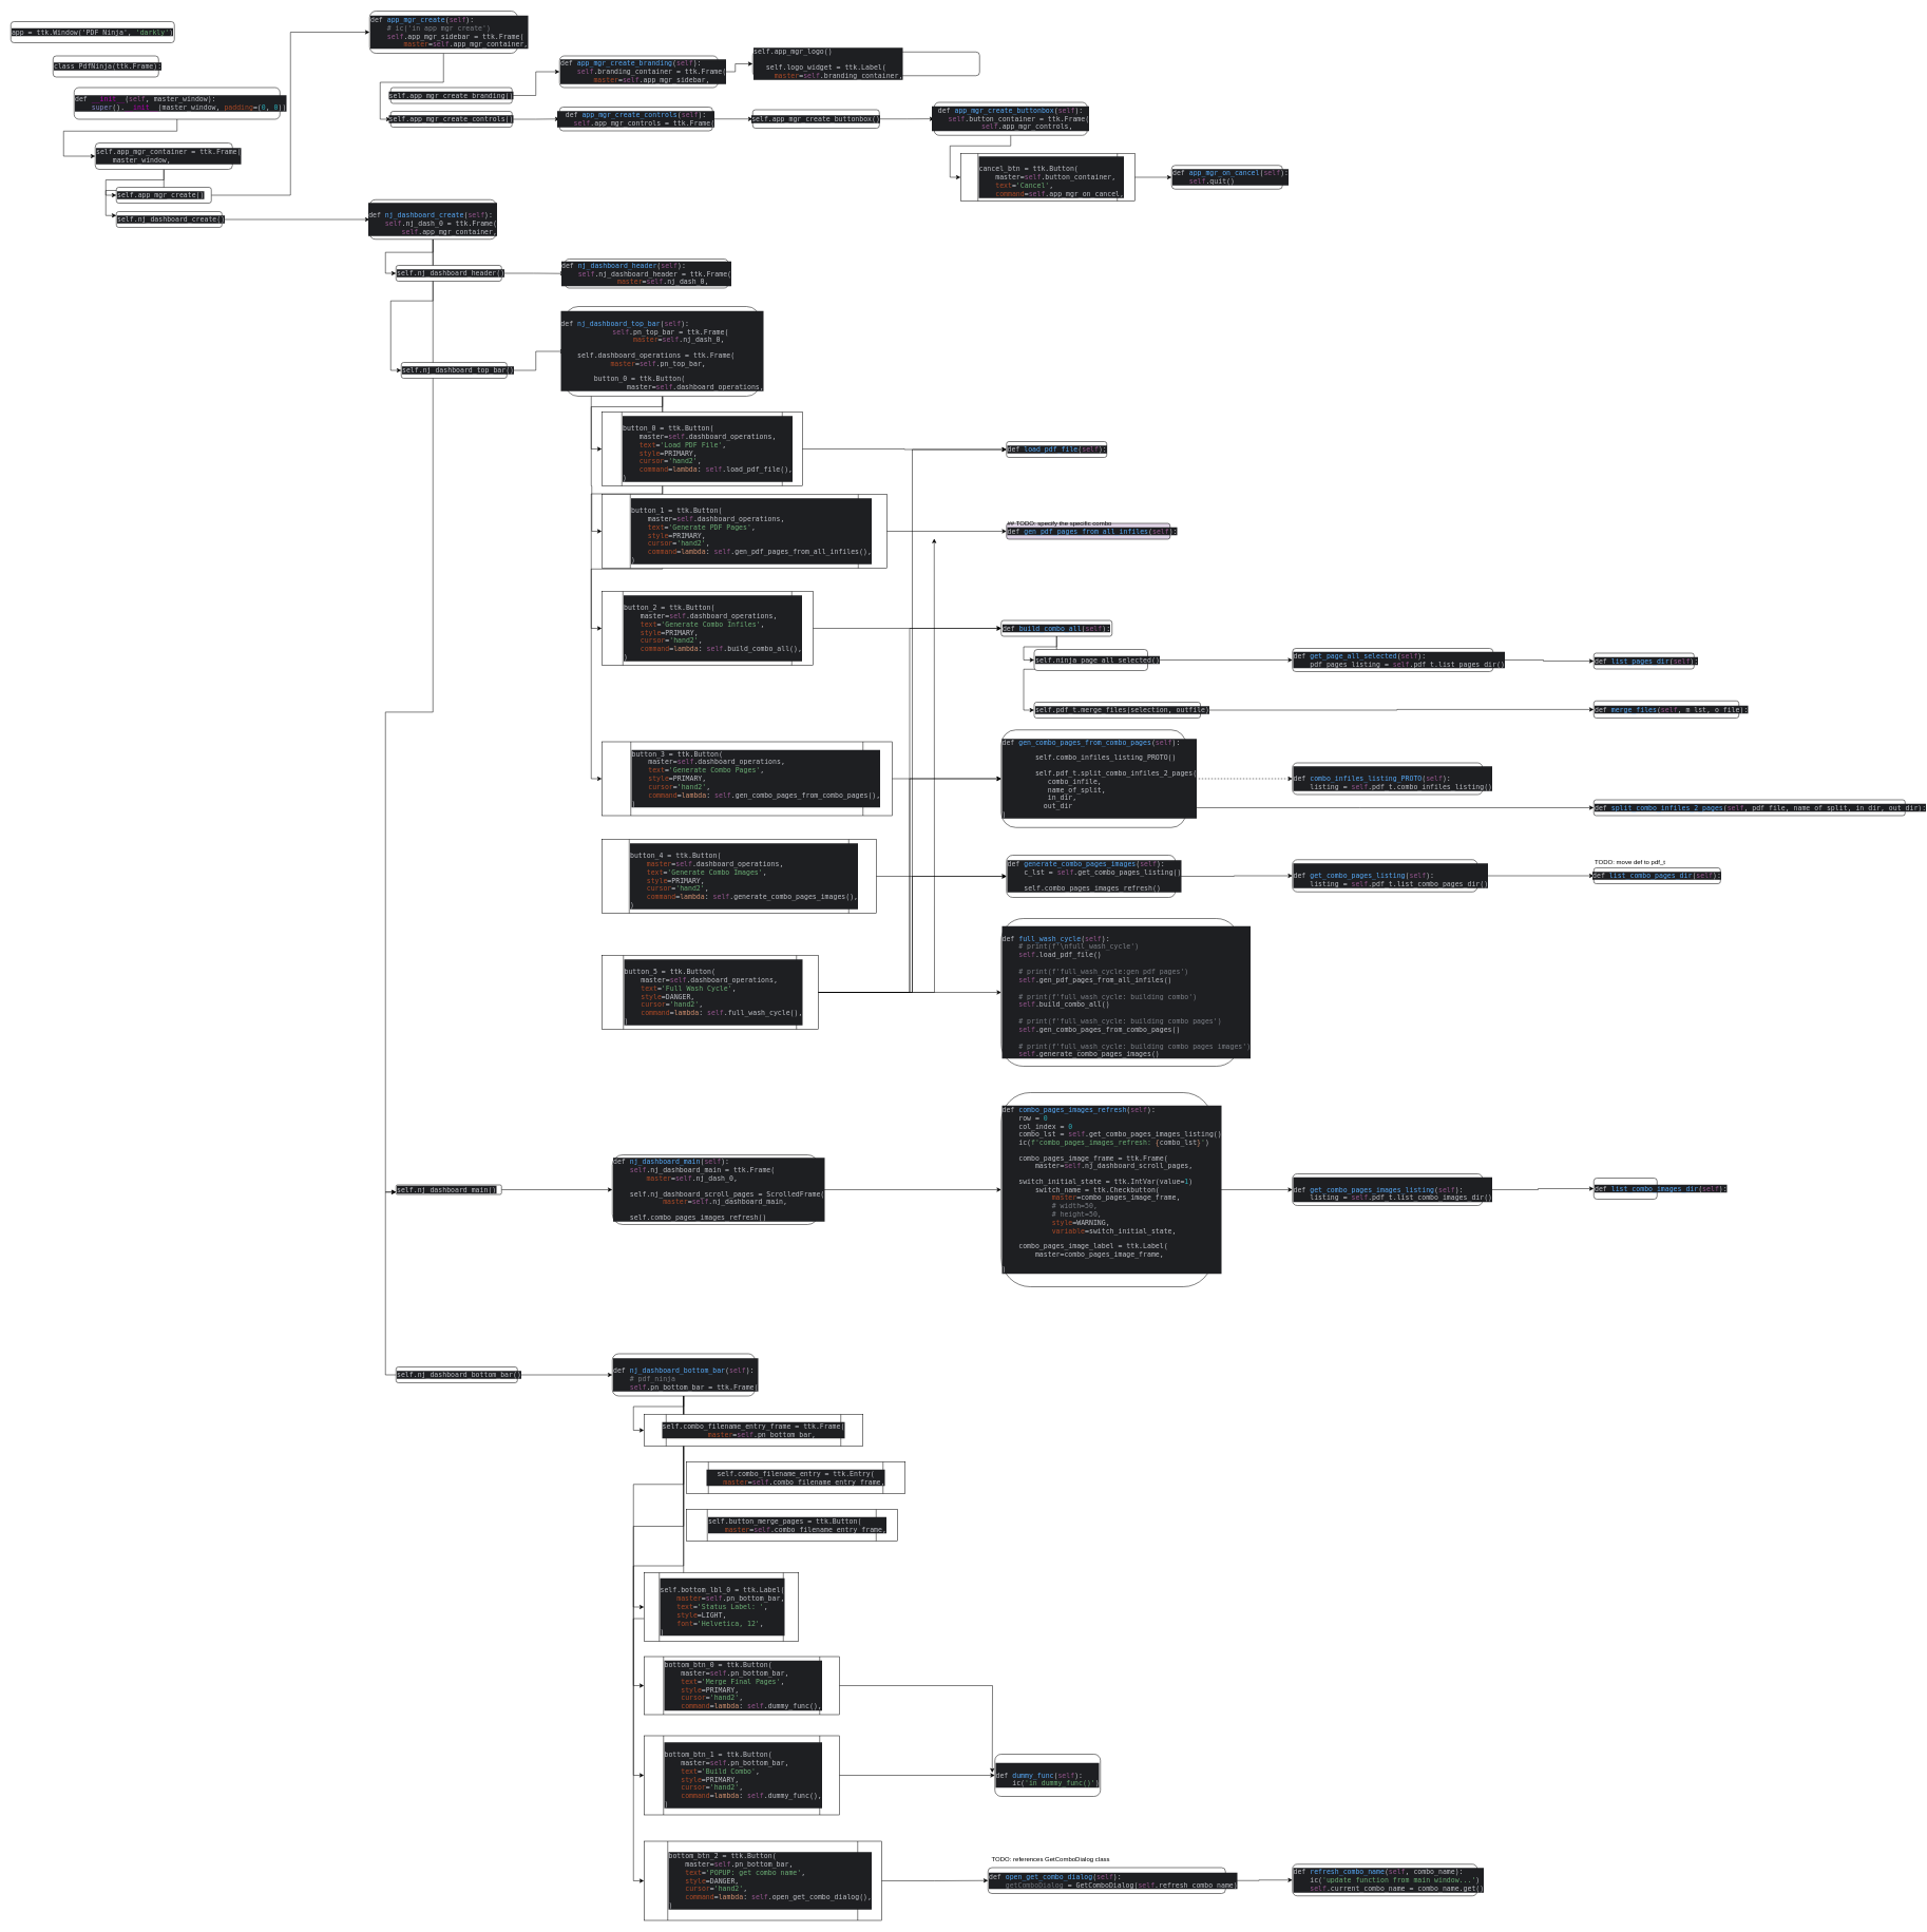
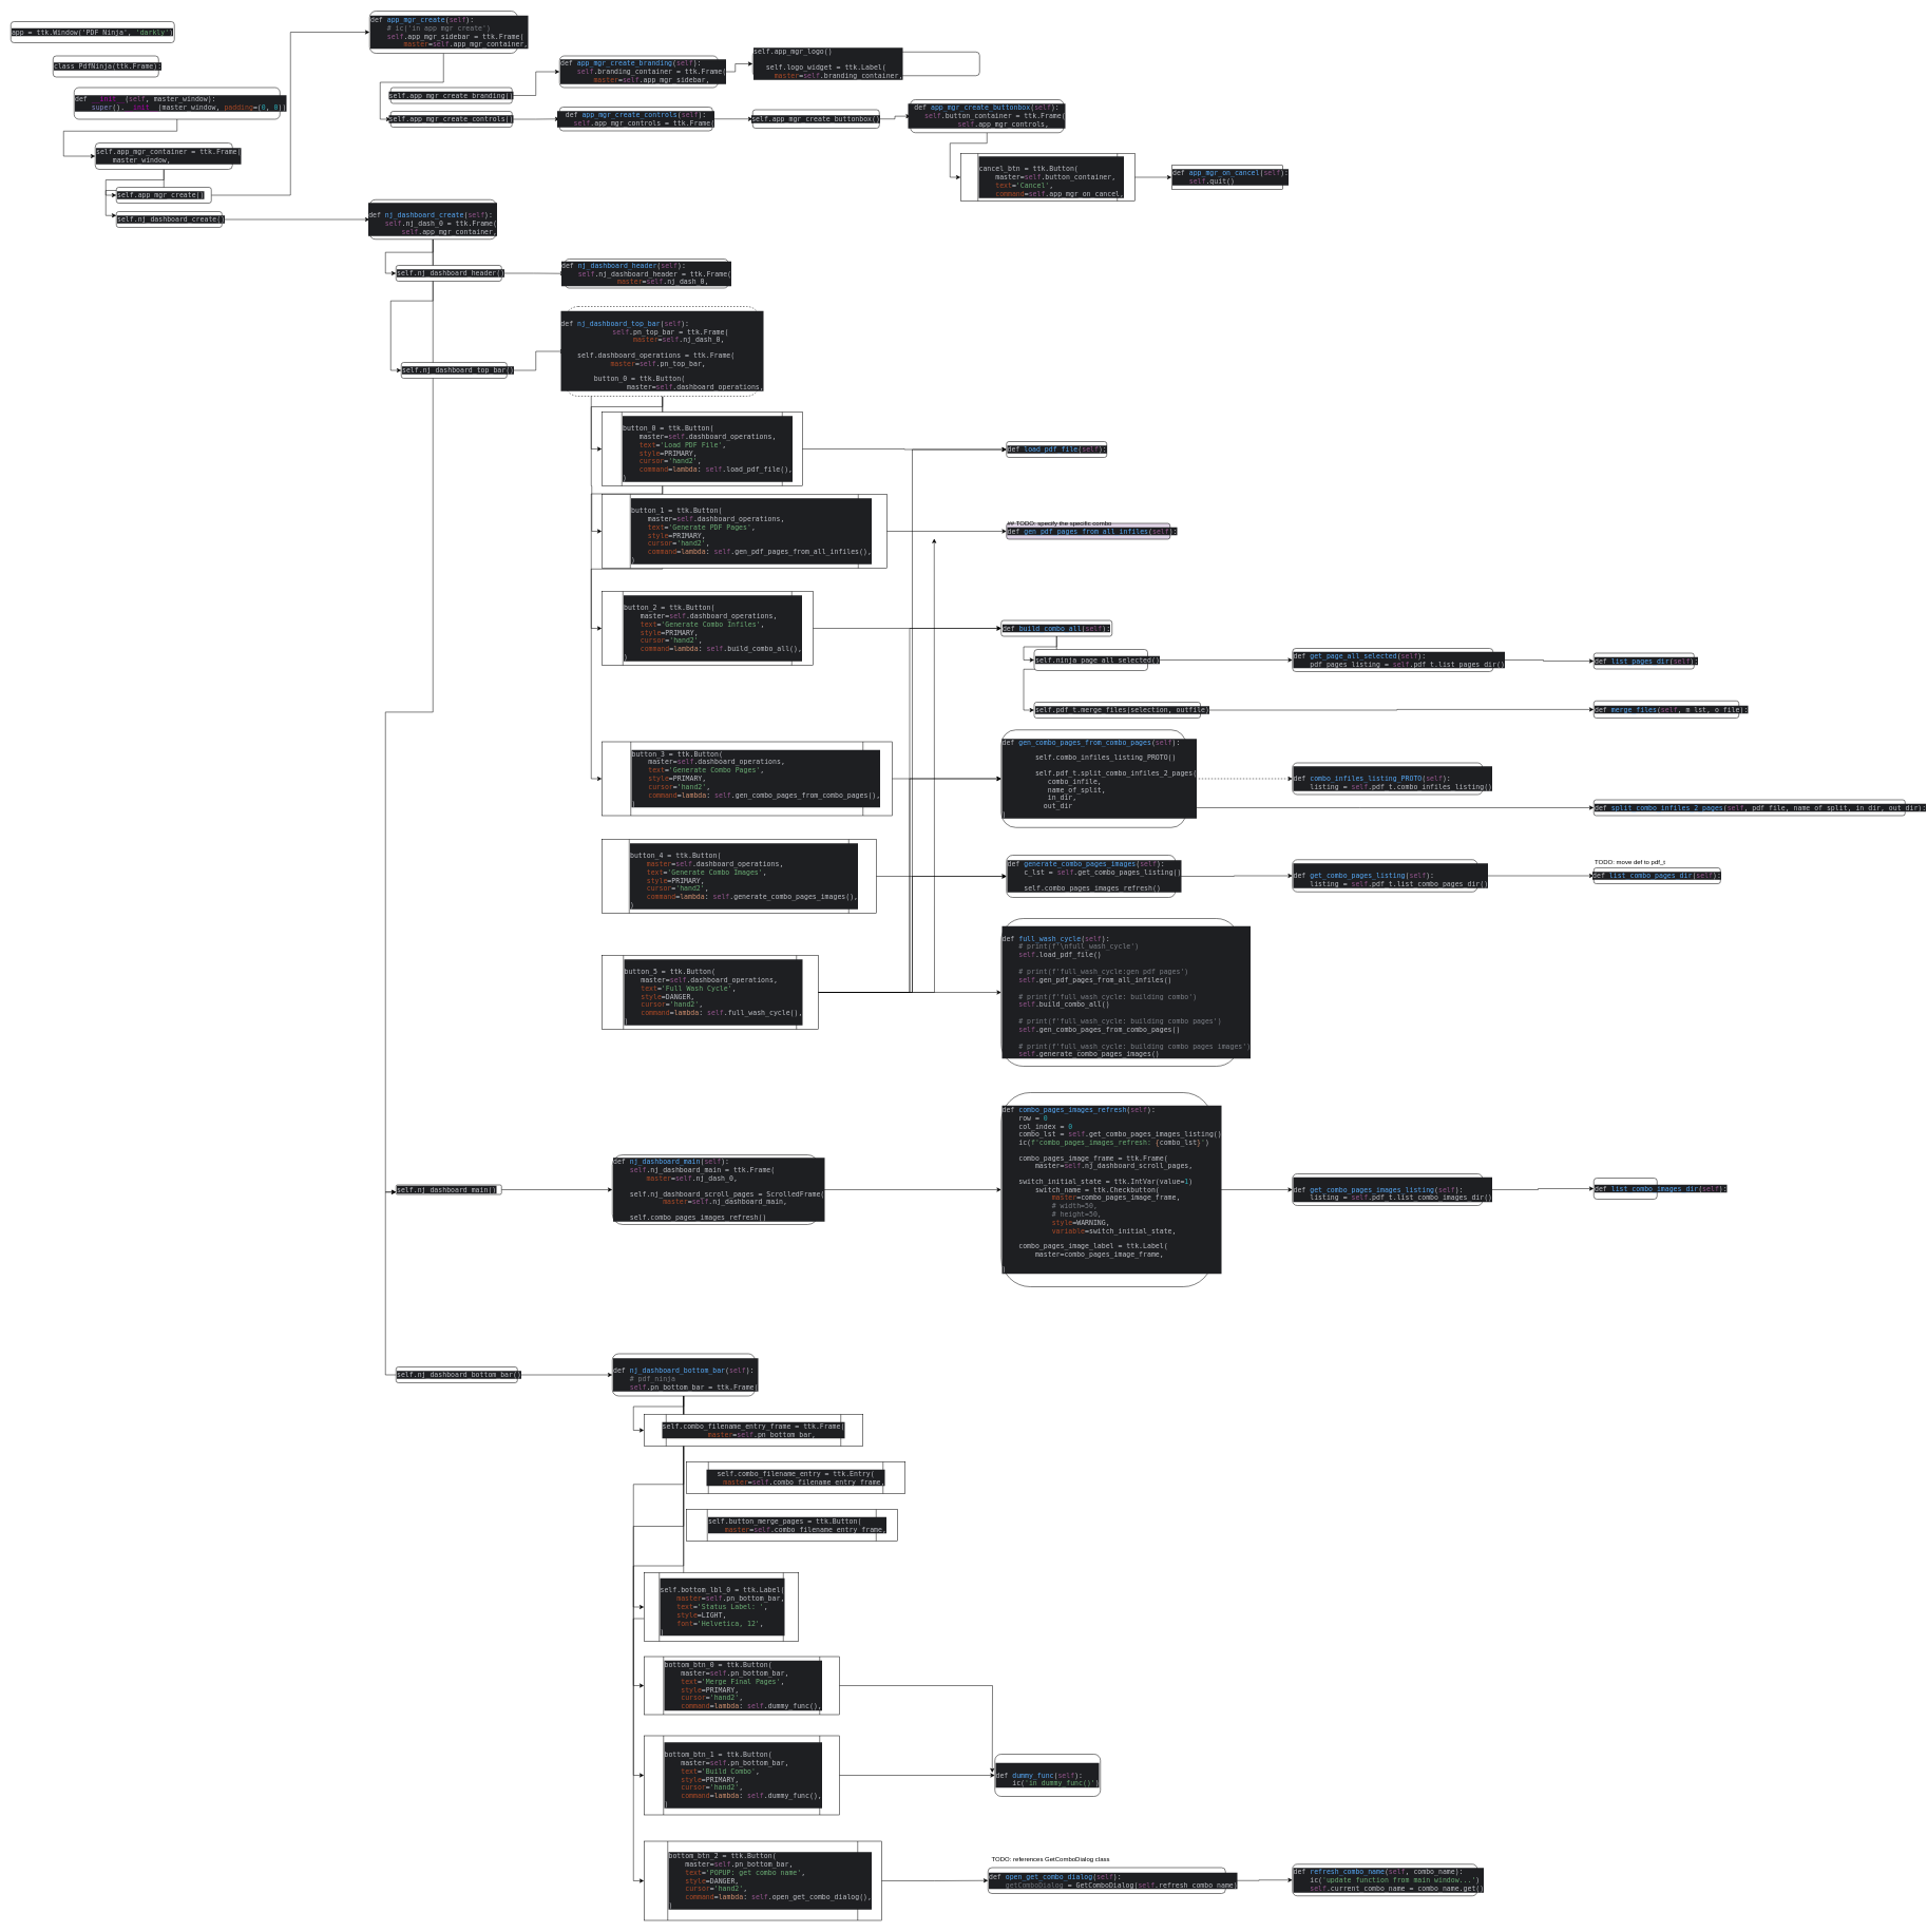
- <mxCell id="27" value="&lt;div style=&quot;background-color:#1e1f22;color:#bcbec4&quot;&gt;&lt;pre style=&quot;font-family:'JetBrains Mono',monospace;font-size:9.8pt;&quot;&gt;def &lt;span style=&quot;color:#56a8f5;&quot;&gt;app_mgr_create_buttonbox&lt;/span&gt;(&lt;span style=&quot;color:#94558d;&quot;&gt;self&lt;/span&gt;):&lt;br&gt;    &lt;span style=&quot;color:#94558d;&quot;&gt;self&lt;/span&gt;.button_container = ttk.Frame(&lt;br&gt;        &lt;span style=&quot;color:#94558d;&quot;&gt;self&lt;/span&gt;.app_mgr_controls,&lt;/pre&gt;&lt;/div&gt;" style="rounded=1;whiteSpace=wrap;html=1;" vertex="1" parent="1"><mxGeometry x="1770" y="193" width="290" height="62.5" as="geometry" /></mxCell>
+ <mxCell id="27" value="&lt;div style=&quot;background-color:#1e1f22;color:#bcbec4&quot;&gt;&lt;pre style=&quot;font-family:'JetBrains Mono',monospace;font-size:9.8pt;&quot;&gt;def &lt;span style=&quot;color:#56a8f5;&quot;&gt;app_mgr_create_buttonbox&lt;/span&gt;(&lt;span style=&quot;color:#94558d;&quot;&gt;self&lt;/span&gt;):&lt;br&gt;    &lt;span style=&quot;color:#94558d;&quot;&gt;self&lt;/span&gt;.button_container = ttk.Frame(&lt;br&gt;        &lt;span style=&quot;color:#94558d;&quot;&gt;self&lt;/span&gt;.app_mgr_controls,&lt;/pre&gt;&lt;/div&gt;" style="rounded=1;whiteSpace=wrap;html=1;" vertex="1" parent="1"><mxGeometry x="1725" y="188" width="290" height="62.5" as="geometry" /></mxCell>
- <mxCell id="53" value="&lt;div style=&quot;background-color:#1e1f22;color:#bcbec4&quot;&gt;&lt;pre style=&quot;font-family:'JetBrains Mono',monospace;font-size:9.8pt;&quot;&gt;def &lt;span style=&quot;color:#56a8f5;&quot;&gt;app_mgr_on_cancel&lt;/span&gt;(&lt;span style=&quot;color:#94558d;&quot;&gt;self&lt;/span&gt;):&lt;br&gt;    &lt;span style=&quot;color:#94558d;&quot;&gt;self&lt;/span&gt;.quit()&lt;/pre&gt;&lt;/div&gt;" style="rounded=1;whiteSpace=wrap;html=1;align=left;" vertex="1" parent="1"><mxGeometry x="2220" y="312.5" width="210" height="45" as="geometry" /></mxCell>
+ <mxCell id="53" value="&lt;div style=&quot;background-color:#1e1f22;color:#bcbec4&quot;&gt;&lt;pre style=&quot;font-family:'JetBrains Mono',monospace;font-size:9.8pt;&quot;&gt;def &lt;span style=&quot;color:#56a8f5;&quot;&gt;app_mgr_on_cancel&lt;/span&gt;(&lt;span style=&quot;color:#94558d;&quot;&gt;self&lt;/span&gt;):&lt;br&gt;    &lt;span style=&quot;color:#94558d;&quot;&gt;self&lt;/span&gt;.quit()&lt;/pre&gt;&lt;/div&gt;" style="whiteSpace=wrap;html=1;align=left;rounded=0;" vertex="1" parent="1"><mxGeometry x="2220" y="312.5" width="210" height="45" as="geometry" /></mxCell>
- <mxCell id="45" value="&lt;div style=&quot;background-color: rgb(30, 31, 34);&quot;&gt;&lt;pre style=&quot;&quot;&gt;&lt;div style=&quot;text-align: left;&quot;&gt;&lt;font face=&quot;JetBrains Mono, monospace&quot; color=&quot;#bcbec4&quot;&gt;&lt;span style=&quot;font-size: 13.067px;&quot;&gt;&lt;br&gt;&lt;/span&gt;&lt;/font&gt;&lt;/div&gt;&lt;font face=&quot;JetBrains Mono, monospace&quot; color=&quot;#bcbec4&quot;&gt;&lt;div style=&quot;text-align: left;&quot;&gt;&lt;font style=&quot;&quot; face=&quot;JetBrains Mono, monospace&quot; color=&quot;#bcbec4&quot;&gt;&lt;span style=&quot;font-size: 9.8pt;&quot;&gt;def &lt;/span&gt;&lt;/font&gt;&lt;span style=&quot;color: rgb(86, 168, 245); font-size: 9.8pt;&quot;&gt;nj_dashboard_top_bar&lt;/span&gt;&lt;font style=&quot;&quot; face=&quot;JetBrains Mono, monospace&quot; color=&quot;#bcbec4&quot;&gt;&lt;span style=&quot;font-size: 9.8pt;&quot;&gt;(&lt;/span&gt;&lt;/font&gt;&lt;span style=&quot;color: rgb(148, 85, 141); font-size: 9.8pt;&quot;&gt;self&lt;/span&gt;&lt;font style=&quot;&quot; face=&quot;JetBrains Mono, monospace&quot; color=&quot;#bcbec4&quot;&gt;&lt;span style=&quot;font-size: 9.8pt;&quot;&gt;):&lt;/span&gt;&lt;/font&gt;&lt;/div&gt;&lt;/font&gt;&lt;font face=&quot;JetBrains Mono, monospace&quot; color=&quot;#bcbec4&quot;&gt;&lt;span style=&quot;font-size: 9.8pt;&quot;&gt;    &lt;/span&gt;&lt;/font&gt;&lt;span style=&quot;color: rgb(148, 85, 141); font-family: &amp;quot;JetBrains Mono&amp;quot;, monospace; font-size: 9.8pt;&quot;&gt;self&lt;/span&gt;&lt;font face=&quot;JetBrains Mono, monospace&quot; color=&quot;#bcbec4&quot;&gt;&lt;span style=&quot;font-size: 9.8pt;&quot;&gt;.pn_top_bar = ttk.Frame(&lt;br&gt;        &lt;/span&gt;&lt;/font&gt;&lt;span style=&quot;color: rgb(170, 73, 38); font-family: &amp;quot;JetBrains Mono&amp;quot;, monospace; font-size: 9.8pt;&quot;&gt;master&lt;/span&gt;&lt;font face=&quot;JetBrains Mono, monospace&quot; color=&quot;#bcbec4&quot;&gt;&lt;span style=&quot;font-size: 9.8pt;&quot;&gt;=&lt;/span&gt;&lt;/font&gt;&lt;span style=&quot;color: rgb(148, 85, 141); font-family: &amp;quot;JetBrains Mono&amp;quot;, monospace; font-size: 9.8pt;&quot;&gt;self&lt;/span&gt;&lt;font face=&quot;JetBrains Mono, monospace&quot; color=&quot;#bcbec4&quot;&gt;&lt;span style=&quot;font-size: 9.8pt;&quot;&gt;.nj_dash_0,&lt;/span&gt;&lt;/font&gt;&lt;/pre&gt;&lt;pre style=&quot;text-align: left;&quot;&gt;&lt;div style=&quot;color: rgb(188, 190, 196);&quot;&gt;&lt;pre style=&quot;font-family:'JetBrains Mono',monospace;font-size:9.8pt;&quot;&gt;&lt;span style=&quot;&quot;&gt;&lt;span style=&quot;white-space: pre;&quot;&gt;&amp;nbsp;&amp;nbsp;&amp;nbsp;&amp;nbsp;&lt;/span&gt;&lt;/span&gt;self.dashboard_operations = ttk.Frame(&lt;br&gt;    &lt;span style=&quot;&quot;&gt;&lt;span style=&quot;white-space: pre;&quot;&gt;&amp;nbsp;&amp;nbsp;&amp;nbsp;&amp;nbsp;&lt;/span&gt;&lt;/span&gt;&lt;span style=&quot;&quot;&gt;&lt;span style=&quot;white-space: pre;&quot;&gt;&amp;nbsp;&amp;nbsp;&amp;nbsp;&amp;nbsp;&lt;/span&gt;&lt;/span&gt;&lt;span style=&quot;color:#aa4926;&quot;&gt;master&lt;/span&gt;=&lt;span style=&quot;color:#94558d;&quot;&gt;self&lt;/span&gt;.pn_top_bar,&lt;/pre&gt;&lt;pre style=&quot;font-family:'JetBrains Mono',monospace;font-size:9.8pt;&quot;&gt;&lt;div&gt;&lt;pre style=&quot;font-family:'JetBrains Mono',monospace;font-size:9.8pt;&quot;&gt;&lt;span style=&quot;white-space: pre;&quot;&gt;&#09;&lt;/span&gt;button_0 = ttk.Button(&lt;br&gt;    &lt;span style=&quot;white-space: pre;&quot;&gt;&#09;&lt;/span&gt;&lt;span style=&quot;white-space: pre;&quot;&gt;&#09;&lt;/span&gt;master=&lt;span style=&quot;color:#94558d;&quot;&gt;self&lt;/span&gt;.dashboard_operations,&lt;/pre&gt;&lt;/div&gt;&lt;/pre&gt;&lt;/div&gt;&lt;/pre&gt;&lt;/div&gt;" style="rounded=1;whiteSpace=wrap;html=1;" vertex="1" parent="1"><mxGeometry x="1070" y="580" width="370" height="170" as="geometry" /></mxCell>
+ <mxCell id="45" value="&lt;div style=&quot;background-color: rgb(30, 31, 34);&quot;&gt;&lt;pre style=&quot;&quot;&gt;&lt;div style=&quot;text-align: left;&quot;&gt;&lt;font face=&quot;JetBrains Mono, monospace&quot; color=&quot;#bcbec4&quot;&gt;&lt;span style=&quot;font-size: 13.067px;&quot;&gt;&lt;br&gt;&lt;/span&gt;&lt;/font&gt;&lt;/div&gt;&lt;font face=&quot;JetBrains Mono, monospace&quot; color=&quot;#bcbec4&quot;&gt;&lt;div style=&quot;text-align: left;&quot;&gt;&lt;font style=&quot;&quot; face=&quot;JetBrains Mono, monospace&quot; color=&quot;#bcbec4&quot;&gt;&lt;span style=&quot;font-size: 9.8pt;&quot;&gt;def &lt;/span&gt;&lt;/font&gt;&lt;span style=&quot;color: rgb(86, 168, 245); font-size: 9.8pt;&quot;&gt;nj_dashboard_top_bar&lt;/span&gt;&lt;font style=&quot;&quot; face=&quot;JetBrains Mono, monospace&quot; color=&quot;#bcbec4&quot;&gt;&lt;span style=&quot;font-size: 9.8pt;&quot;&gt;(&lt;/span&gt;&lt;/font&gt;&lt;span style=&quot;color: rgb(148, 85, 141); font-size: 9.8pt;&quot;&gt;self&lt;/span&gt;&lt;font style=&quot;&quot; face=&quot;JetBrains Mono, monospace&quot; color=&quot;#bcbec4&quot;&gt;&lt;span style=&quot;font-size: 9.8pt;&quot;&gt;):&lt;/span&gt;&lt;/font&gt;&lt;/div&gt;&lt;/font&gt;&lt;font face=&quot;JetBrains Mono, monospace&quot; color=&quot;#bcbec4&quot;&gt;&lt;span style=&quot;font-size: 9.8pt;&quot;&gt;    &lt;/span&gt;&lt;/font&gt;&lt;span style=&quot;color: rgb(148, 85, 141); font-family: &amp;quot;JetBrains Mono&amp;quot;, monospace; font-size: 9.8pt;&quot;&gt;self&lt;/span&gt;&lt;font face=&quot;JetBrains Mono, monospace&quot; color=&quot;#bcbec4&quot;&gt;&lt;span style=&quot;font-size: 9.8pt;&quot;&gt;.pn_top_bar = ttk.Frame(&lt;br&gt;        &lt;/span&gt;&lt;/font&gt;&lt;span style=&quot;color: rgb(170, 73, 38); font-family: &amp;quot;JetBrains Mono&amp;quot;, monospace; font-size: 9.8pt;&quot;&gt;master&lt;/span&gt;&lt;font face=&quot;JetBrains Mono, monospace&quot; color=&quot;#bcbec4&quot;&gt;&lt;span style=&quot;font-size: 9.8pt;&quot;&gt;=&lt;/span&gt;&lt;/font&gt;&lt;span style=&quot;color: rgb(148, 85, 141); font-family: &amp;quot;JetBrains Mono&amp;quot;, monospace; font-size: 9.8pt;&quot;&gt;self&lt;/span&gt;&lt;font face=&quot;JetBrains Mono, monospace&quot; color=&quot;#bcbec4&quot;&gt;&lt;span style=&quot;font-size: 9.8pt;&quot;&gt;.nj_dash_0,&lt;/span&gt;&lt;/font&gt;&lt;/pre&gt;&lt;pre style=&quot;text-align: left;&quot;&gt;&lt;div style=&quot;color: rgb(188, 190, 196);&quot;&gt;&lt;pre style=&quot;font-family:'JetBrains Mono',monospace;font-size:9.8pt;&quot;&gt;&lt;span style=&quot;&quot;&gt;&lt;span style=&quot;white-space: pre;&quot;&gt;&amp;nbsp;&amp;nbsp;&amp;nbsp;&amp;nbsp;&lt;/span&gt;&lt;/span&gt;self.dashboard_operations = ttk.Frame(&lt;br&gt;    &lt;span style=&quot;&quot;&gt;&lt;span style=&quot;white-space: pre;&quot;&gt;&amp;nbsp;&amp;nbsp;&amp;nbsp;&amp;nbsp;&lt;/span&gt;&lt;/span&gt;&lt;span style=&quot;&quot;&gt;&lt;span style=&quot;white-space: pre;&quot;&gt;&amp;nbsp;&amp;nbsp;&amp;nbsp;&amp;nbsp;&lt;/span&gt;&lt;/span&gt;&lt;span style=&quot;color:#aa4926;&quot;&gt;master&lt;/span&gt;=&lt;span style=&quot;color:#94558d;&quot;&gt;self&lt;/span&gt;.pn_top_bar,&lt;/pre&gt;&lt;pre style=&quot;font-family:'JetBrains Mono',monospace;font-size:9.8pt;&quot;&gt;&lt;div&gt;&lt;pre style=&quot;font-family:'JetBrains Mono',monospace;font-size:9.8pt;&quot;&gt;&lt;span style=&quot;white-space: pre;&quot;&gt;&#09;&lt;/span&gt;button_0 = ttk.Button(&lt;br&gt;    &lt;span style=&quot;white-space: pre;&quot;&gt;&#09;&lt;/span&gt;&lt;span style=&quot;white-space: pre;&quot;&gt;&#09;&lt;/span&gt;master=&lt;span style=&quot;color:#94558d;&quot;&gt;self&lt;/span&gt;.dashboard_operations,&lt;/pre&gt;&lt;/div&gt;&lt;/pre&gt;&lt;/div&gt;&lt;/pre&gt;&lt;/div&gt;" style="rounded=1;whiteSpace=wrap;html=1;dashed=1;" vertex="1" parent="1"><mxGeometry x="1070" y="580" width="370" height="170" as="geometry" /></mxCell>
